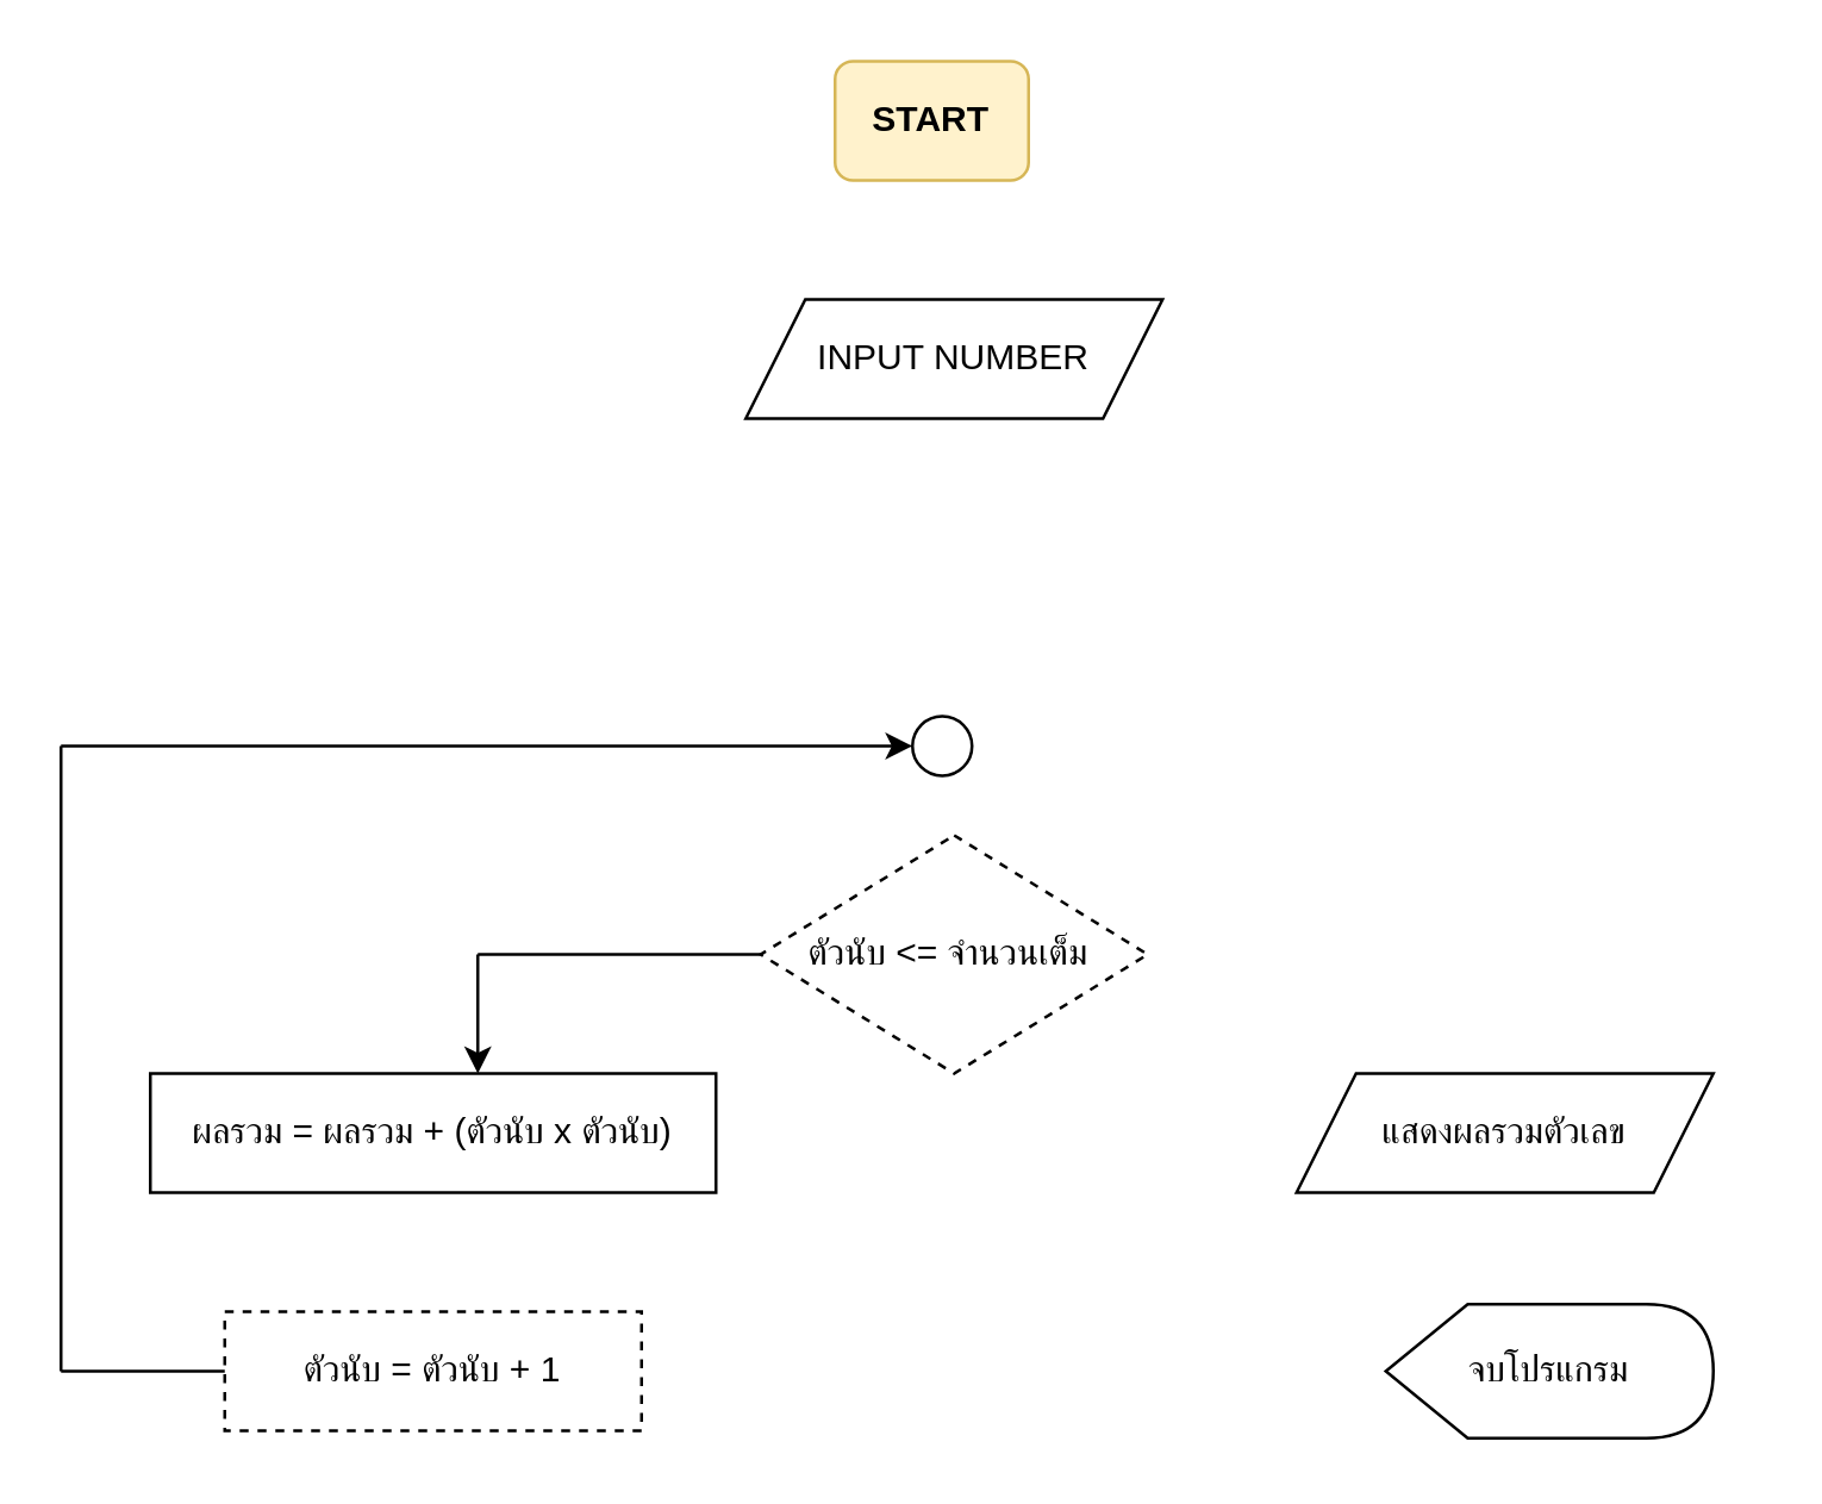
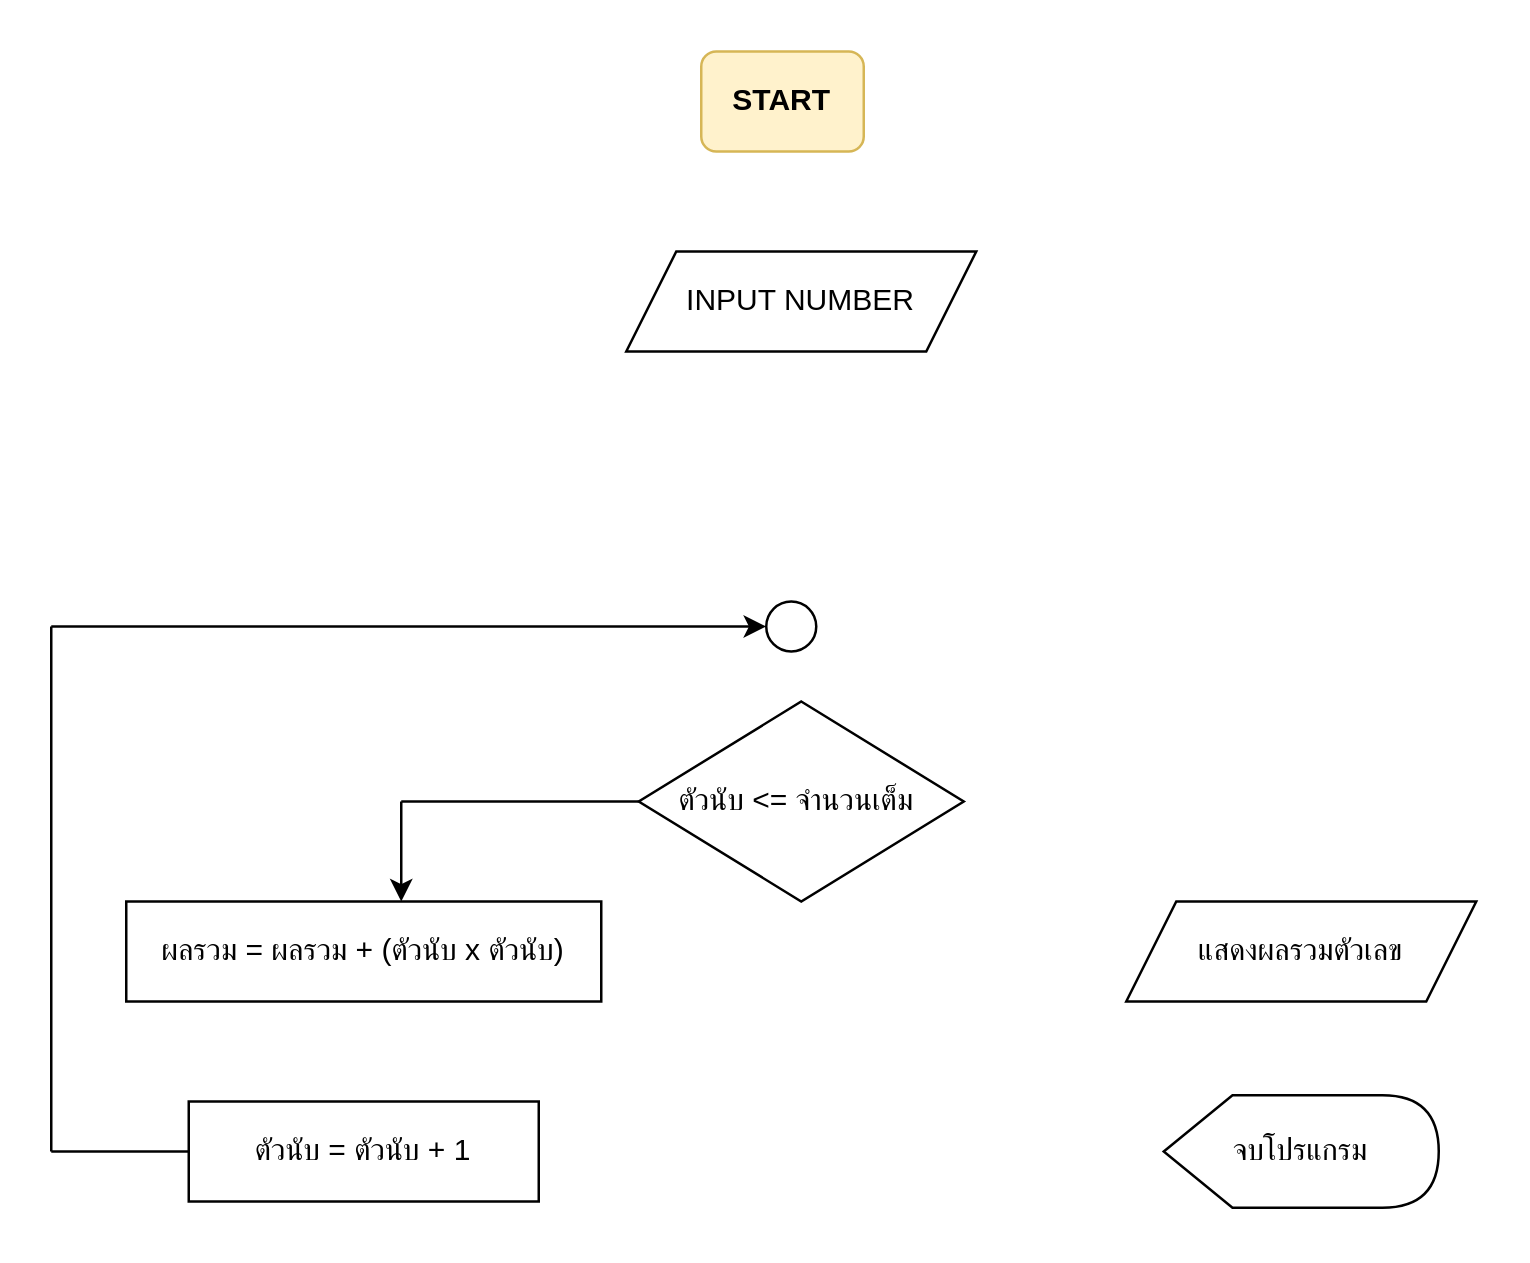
- <mxCell id="4" value="ตัวนับ &amp;lt;= จำนวนเต็ม&amp;nbsp;" style="rhombus;whiteSpace=wrap;html=1;dashed=1;" vertex="1" parent="1"><mxGeometry x="255" y="280" width="130" height="80" as="geometry" /></mxCell>
+ <mxCell id="4" value="ตัวนับ &amp;lt;= จำนวนเต็ม&amp;nbsp;" style="rhombus;whiteSpace=wrap;html=1;" vertex="1" parent="1"><mxGeometry x="255" y="280" width="130" height="80" as="geometry" /></mxCell>
- <mxCell id="6" value="แสดงผลรวมตัวเลข" style="shape=parallelogram;perimeter=parallelogramPerimeter;whiteSpace=wrap;html=1;fixedSize=1;" vertex="1" parent="1"><mxGeometry x="435" y="360" width="140" height="40" as="geometry" /></mxCell>
+ <mxCell id="6" value="แสดงผลรวมตัวเลข" style="shape=parallelogram;perimeter=parallelogramPerimeter;whiteSpace=wrap;html=1;fixedSize=1;" vertex="1" parent="1"><mxGeometry x="450" y="360" width="140" height="40" as="geometry" /></mxCell>
- <mxCell id="7" value="ตัวนับ = ตัวนับ + 1" style="rounded=0;whiteSpace=wrap;html=1;dashed=1;" vertex="1" parent="1"><mxGeometry x="75" y="440" width="140" height="40" as="geometry" /></mxCell>
+ <mxCell id="7" value="ตัวนับ = ตัวนับ + 1" style="rounded=0;whiteSpace=wrap;html=1;" vertex="1" parent="1"><mxGeometry x="75" y="440" width="140" height="40" as="geometry" /></mxCell>
